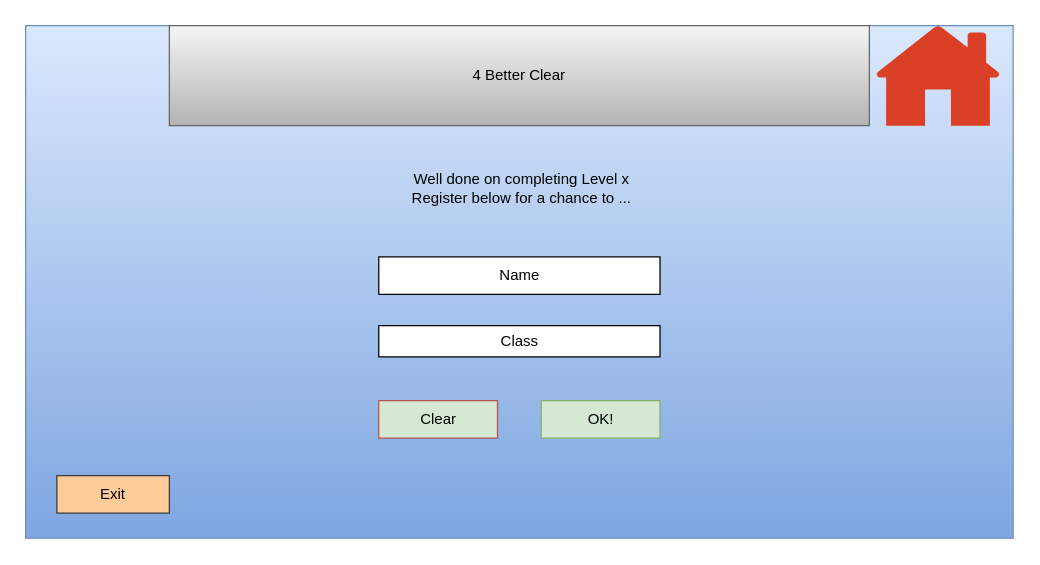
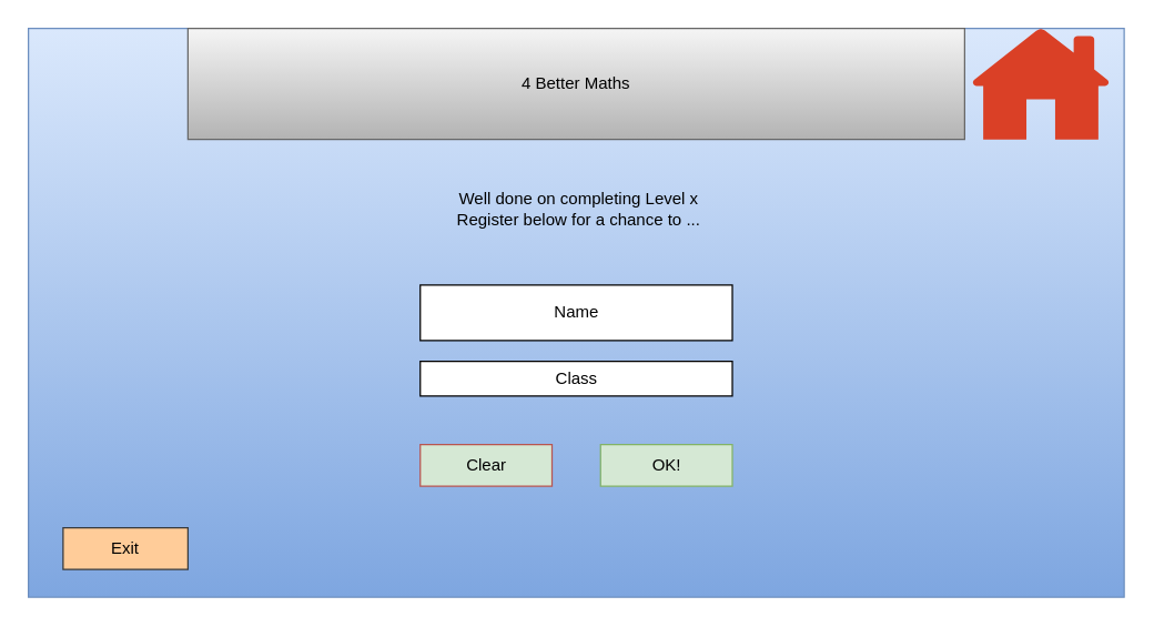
- <mxCell id="3" value="4 Better Clear" style="text;html=1;strokeColor=#666666;fillColor=#f5f5f5;align=center;verticalAlign=middle;whiteSpace=wrap;rounded=0;gradientColor=#b3b3b3;" vertex="1" parent="1"><mxGeometry x="135" y="20" width="560" height="80" as="geometry" /></mxCell>
+ <mxCell id="3" value="4 Better Maths" style="text;html=1;strokeColor=#666666;fillColor=#f5f5f5;align=center;verticalAlign=middle;whiteSpace=wrap;rounded=0;gradientColor=#b3b3b3;" vertex="1" parent="1"><mxGeometry x="135" y="20" width="560" height="80" as="geometry" /></mxCell>
- <mxCell id="6" value="Name" style="rounded=0;whiteSpace=wrap;html=1;" vertex="1" parent="1"><mxGeometry x="302.5" y="205" width="225" height="30" as="geometry" /></mxCell>
+ <mxCell id="6" value="Name" style="rounded=0;whiteSpace=wrap;html=1;" vertex="1" parent="1"><mxGeometry x="302.5" y="205" width="225" height="40" as="geometry" /></mxCell>
